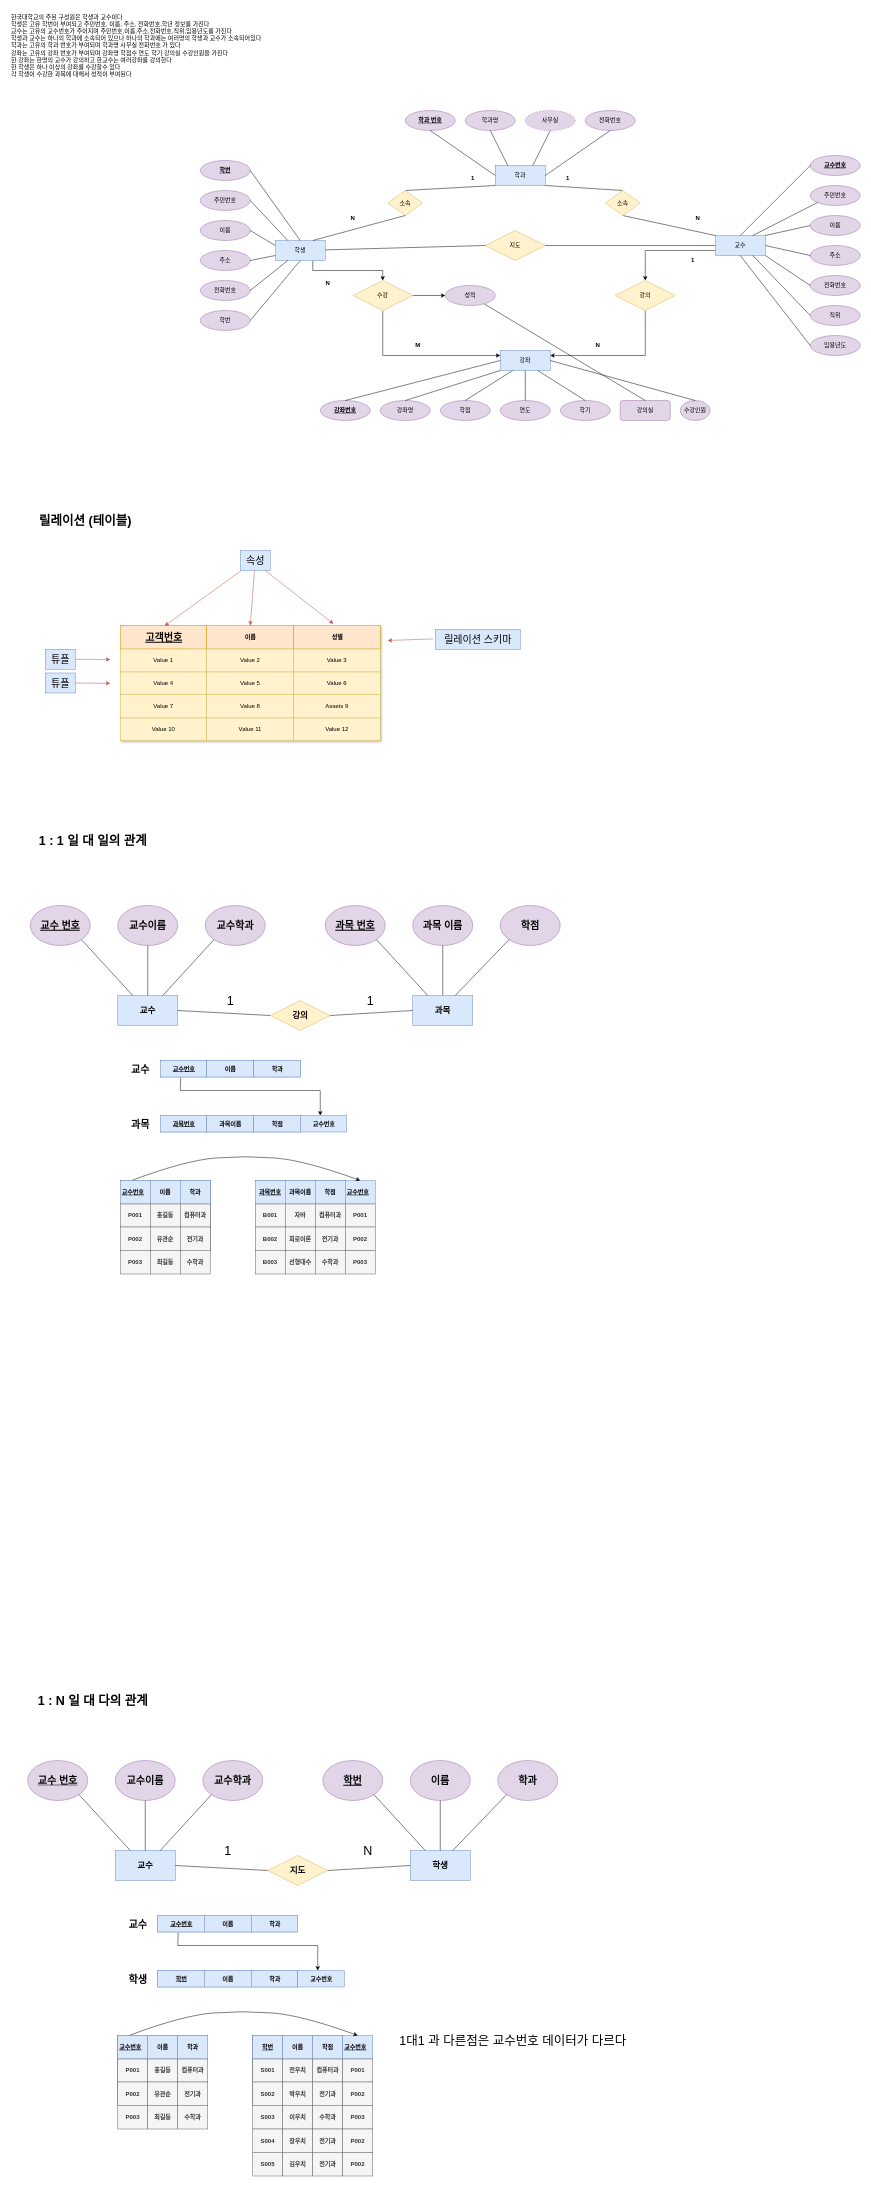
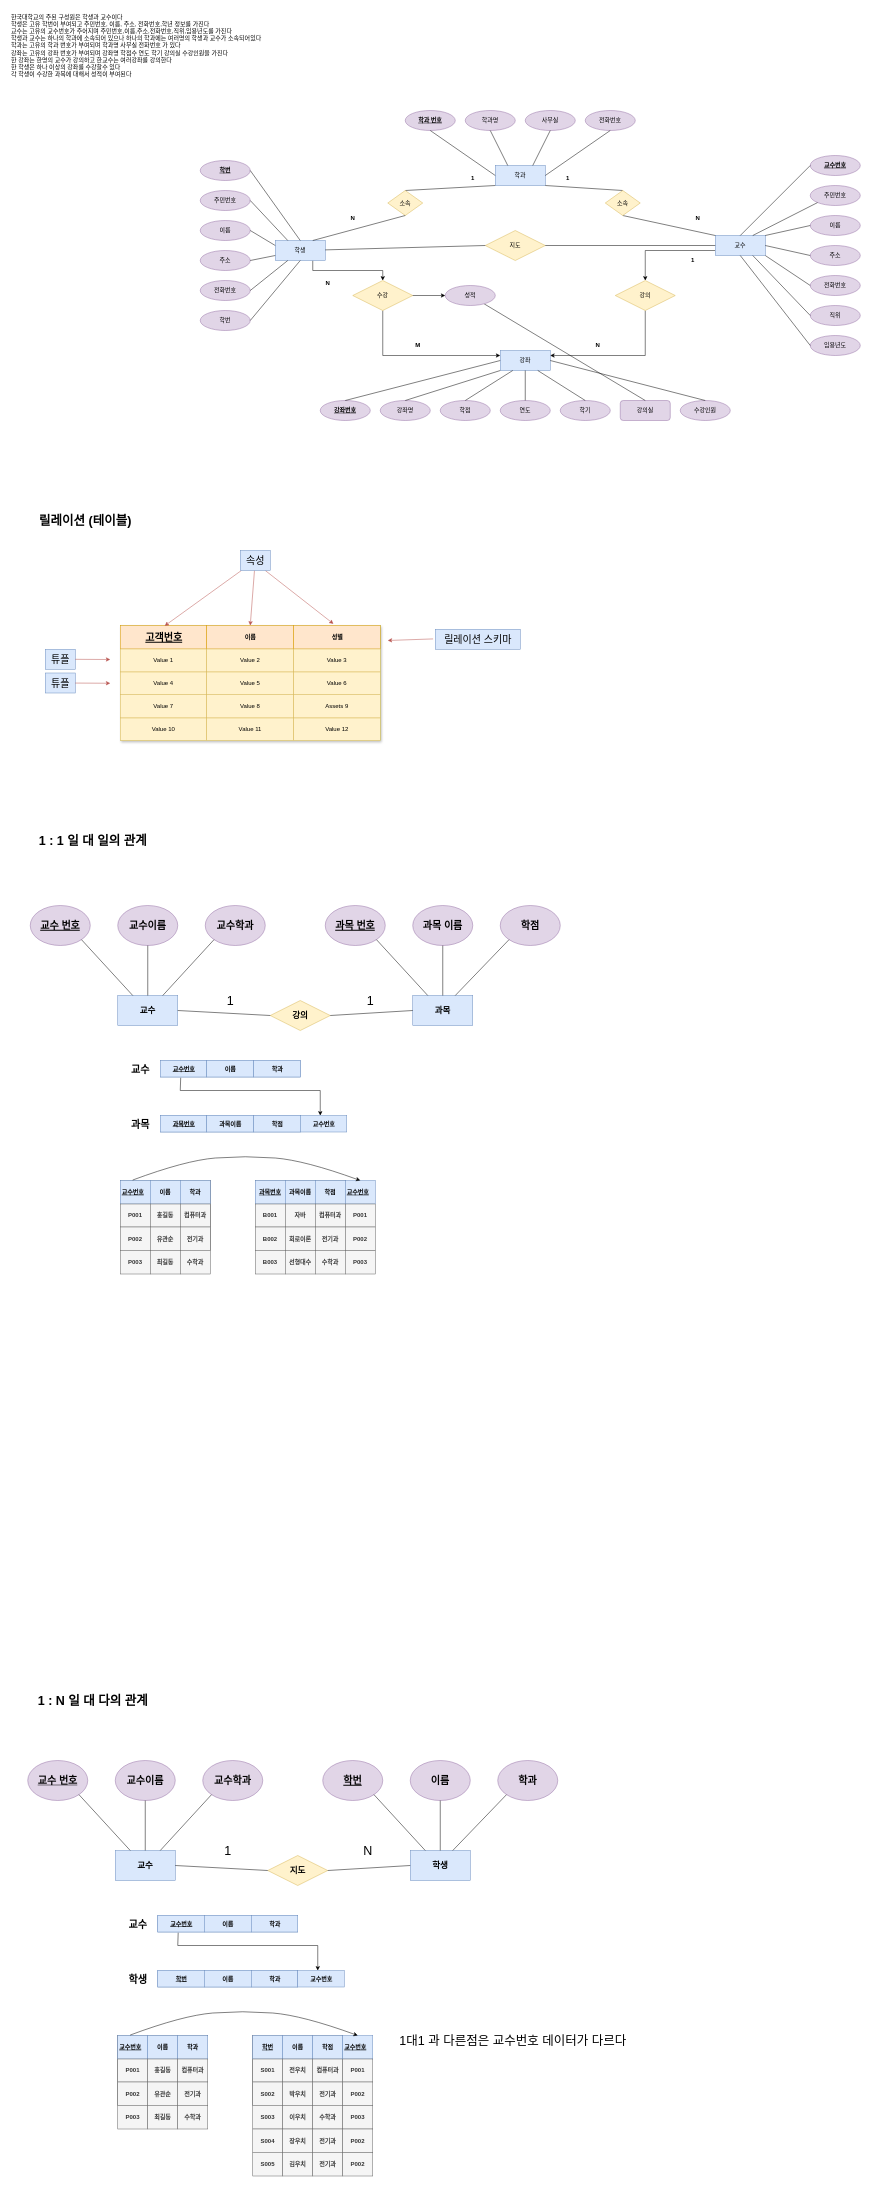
- <mxCell id="36" value="사무실" style="ellipse;whiteSpace=wrap;html=1;align=center;fillColor=#e1d5e7;strokeColor=#9673a6;dashed=1;" parent="1" vertex="1"><mxGeometry x="1050" y="220" width="100" height="40" as="geometry" /></mxCell>
+ <mxCell id="36" value="사무실" style="ellipse;whiteSpace=wrap;html=1;align=center;fillColor=#e1d5e7;strokeColor=#9673a6;" parent="1" vertex="1"><mxGeometry x="1050" y="220" width="100" height="40" as="geometry" /></mxCell>
- <mxCell id="45" value="수강인원" style="ellipse;whiteSpace=wrap;html=1;align=center;fillColor=#e1d5e7;strokeColor=#9673a6;" parent="1" vertex="1"><mxGeometry x="1360" y="800" width="60" height="40" as="geometry" /></mxCell>
+ <mxCell id="45" value="수강인원" style="ellipse;whiteSpace=wrap;html=1;align=center;fillColor=#e1d5e7;strokeColor=#9673a6;" parent="1" vertex="1"><mxGeometry x="1360" y="800" width="100" height="40" as="geometry" /></mxCell>
